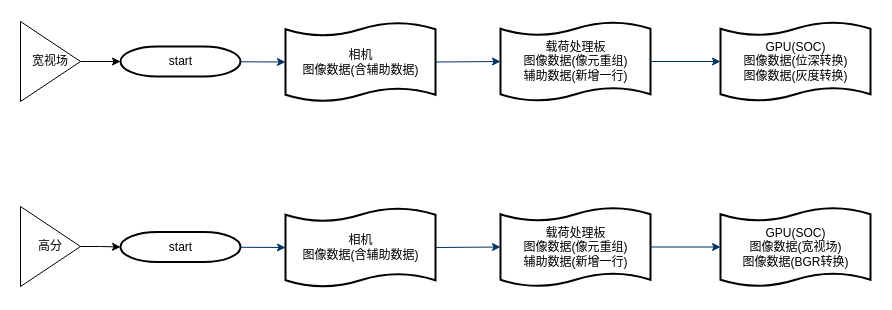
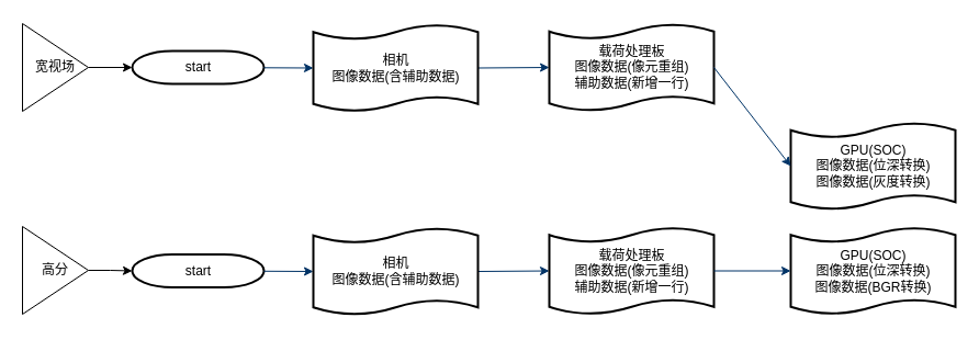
- <mxCell id="7" value="GPU(SOC)&lt;br&gt;图像数据(位深转换)&lt;br&gt;图像数据(灰度转换)" style="shape=mxgraph.flowchart.paper_tape;strokeWidth=2;gradientColor=none;gradientDirection=north;fontStyle=0;html=1;" vertex="1" parent="1"><mxGeometry x="720" y="20.5" width="150" height="81" as="geometry" /></mxCell>
+ <mxCell id="7" value="GPU(SOC)&lt;br&gt;图像数据(位深转换)&lt;br&gt;图像数据(灰度转换)" style="shape=mxgraph.flowchart.paper_tape;strokeWidth=2;gradientColor=none;gradientDirection=north;fontStyle=0;html=1;" vertex="1" parent="1"><mxGeometry x="720" y="110.5" width="150" height="81" as="geometry" /></mxCell>
- <mxCell id="14" value="GPU(SOC)&lt;br&gt;图像数据(宽视场)&lt;br&gt;图像数据(BGR转换)" style="shape=mxgraph.flowchart.paper_tape;strokeWidth=2;gradientColor=none;gradientDirection=north;fontStyle=0;html=1;" vertex="1" parent="1"><mxGeometry x="720" y="206" width="150" height="81" as="geometry" /></mxCell>
+ <mxCell id="14" value="GPU(SOC)&lt;br&gt;图像数据(位深转换)&lt;br&gt;图像数据(BGR转换)" style="shape=mxgraph.flowchart.paper_tape;strokeWidth=2;gradientColor=none;gradientDirection=north;fontStyle=0;html=1;" vertex="1" parent="1"><mxGeometry x="720" y="206" width="150" height="81" as="geometry" /></mxCell>
